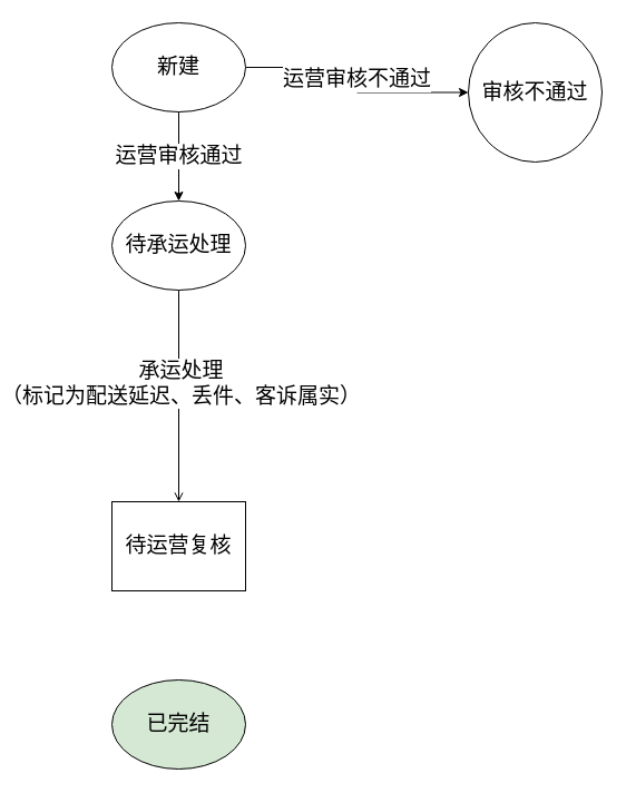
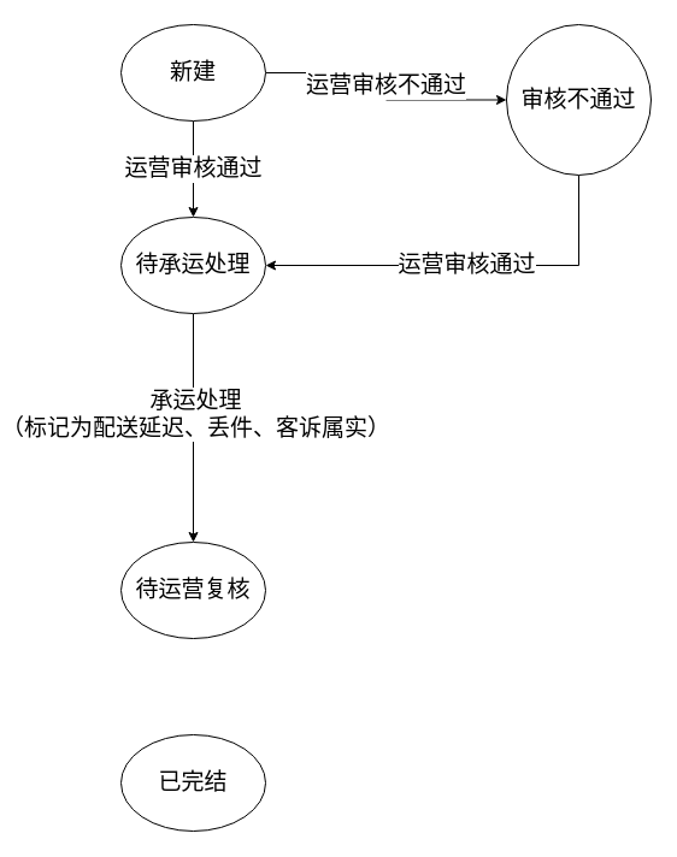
+ <mxCell id="10" value="运营审核通过" style="edgeStyle=orthogonalEdgeStyle;rounded=0;orthogonalLoop=1;jettySize=auto;html=1;exitX=0.5;exitY=1;exitDx=0;exitDy=0;entryX=1;entryY=0.5;entryDx=0;entryDy=0;fontSize=19;" edge="1" parent="1" source="11" target="7"><mxGeometry relative="1" as="geometry" /></mxCell>
- <mxCell id="5" value="" style="edgeStyle=orthogonalEdgeStyle;rounded=0;orthogonalLoop=1;jettySize=auto;html=1;fontSize=19;endArrow=open;" edge="1" parent="1" source="7" target="8"><mxGeometry relative="1" as="geometry" /></mxCell>
+ <mxCell id="5" value="" style="edgeStyle=orthogonalEdgeStyle;rounded=0;orthogonalLoop=1;jettySize=auto;html=1;fontSize=19;" edge="1" parent="1" source="7" target="8"><mxGeometry relative="1" as="geometry" /></mxCell>
- <mxCell id="8" value="&lt;font style=&quot;font-size: 19px&quot;&gt;待运营复核&lt;/font&gt;" style="whiteSpace=wrap;html=1;rounded=0;" vertex="1" parent="1"><mxGeometry x="20" y="450" width="120" height="80" as="geometry" /></mxCell>
+ <mxCell id="8" value="&lt;font style=&quot;font-size: 19px&quot;&gt;待运营复核&lt;/font&gt;" style="ellipse;whiteSpace=wrap;html=1;" vertex="1" parent="1"><mxGeometry x="20" y="450" width="120" height="80" as="geometry" /></mxCell>
- <mxCell id="9" value="&lt;span style=&quot;font-size: 19px&quot;&gt;已完结&lt;/span&gt;" style="ellipse;whiteSpace=wrap;html=1;fillColor=#d5e8d4;" vertex="1" parent="1"><mxGeometry x="20" y="610" width="120" height="80" as="geometry" /></mxCell>
+ <mxCell id="9" value="&lt;span style=&quot;font-size: 19px&quot;&gt;已完结&lt;/span&gt;" style="ellipse;whiteSpace=wrap;html=1;" vertex="1" parent="1"><mxGeometry x="20" y="610" width="120" height="80" as="geometry" /></mxCell>
